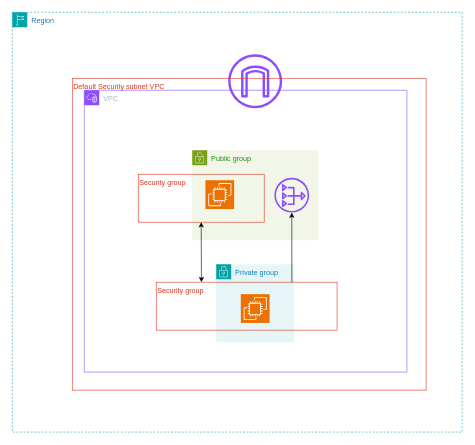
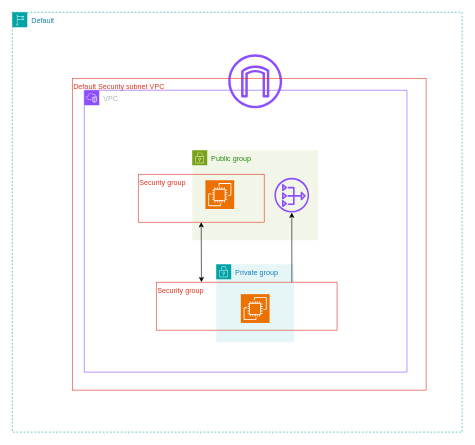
- <mxCell id="2" value="Region" style="points=[[0,0],[0.25,0],[0.5,0],[0.75,0],[1,0],[1,0.25],[1,0.5],[1,0.75],[1,1],[0.75,1],[0.5,1],[0.25,1],[0,1],[0,0.75],[0,0.5],[0,0.25]];outlineConnect=0;gradientColor=none;html=1;whiteSpace=wrap;fontSize=12;fontStyle=0;container=1;pointerEvents=0;collapsible=0;recursiveResize=0;shape=mxgraph.aws4.group;grIcon=mxgraph.aws4.group_region;strokeColor=#00A4A6;fillColor=none;verticalAlign=top;align=left;spacingLeft=30;fontColor=#147EBA;dashed=1;" vertex="1" parent="1"><mxGeometry x="20" y="20" width="750" height="700" as="geometry" /></mxCell>
+ <mxCell id="2" value="Default" style="points=[[0,0],[0.25,0],[0.5,0],[0.75,0],[1,0],[1,0.25],[1,0.5],[1,0.75],[1,1],[0.75,1],[0.5,1],[0.25,1],[0,1],[0,0.75],[0,0.5],[0,0.25]];outlineConnect=0;gradientColor=none;html=1;whiteSpace=wrap;fontSize=12;fontStyle=0;container=1;pointerEvents=0;collapsible=0;recursiveResize=0;shape=mxgraph.aws4.group;grIcon=mxgraph.aws4.group_region;strokeColor=#00A4A6;fillColor=none;verticalAlign=top;align=left;spacingLeft=30;fontColor=#147EBA;dashed=1;" vertex="1" parent="1"><mxGeometry x="20" y="20" width="750" height="700" as="geometry" /></mxCell>
